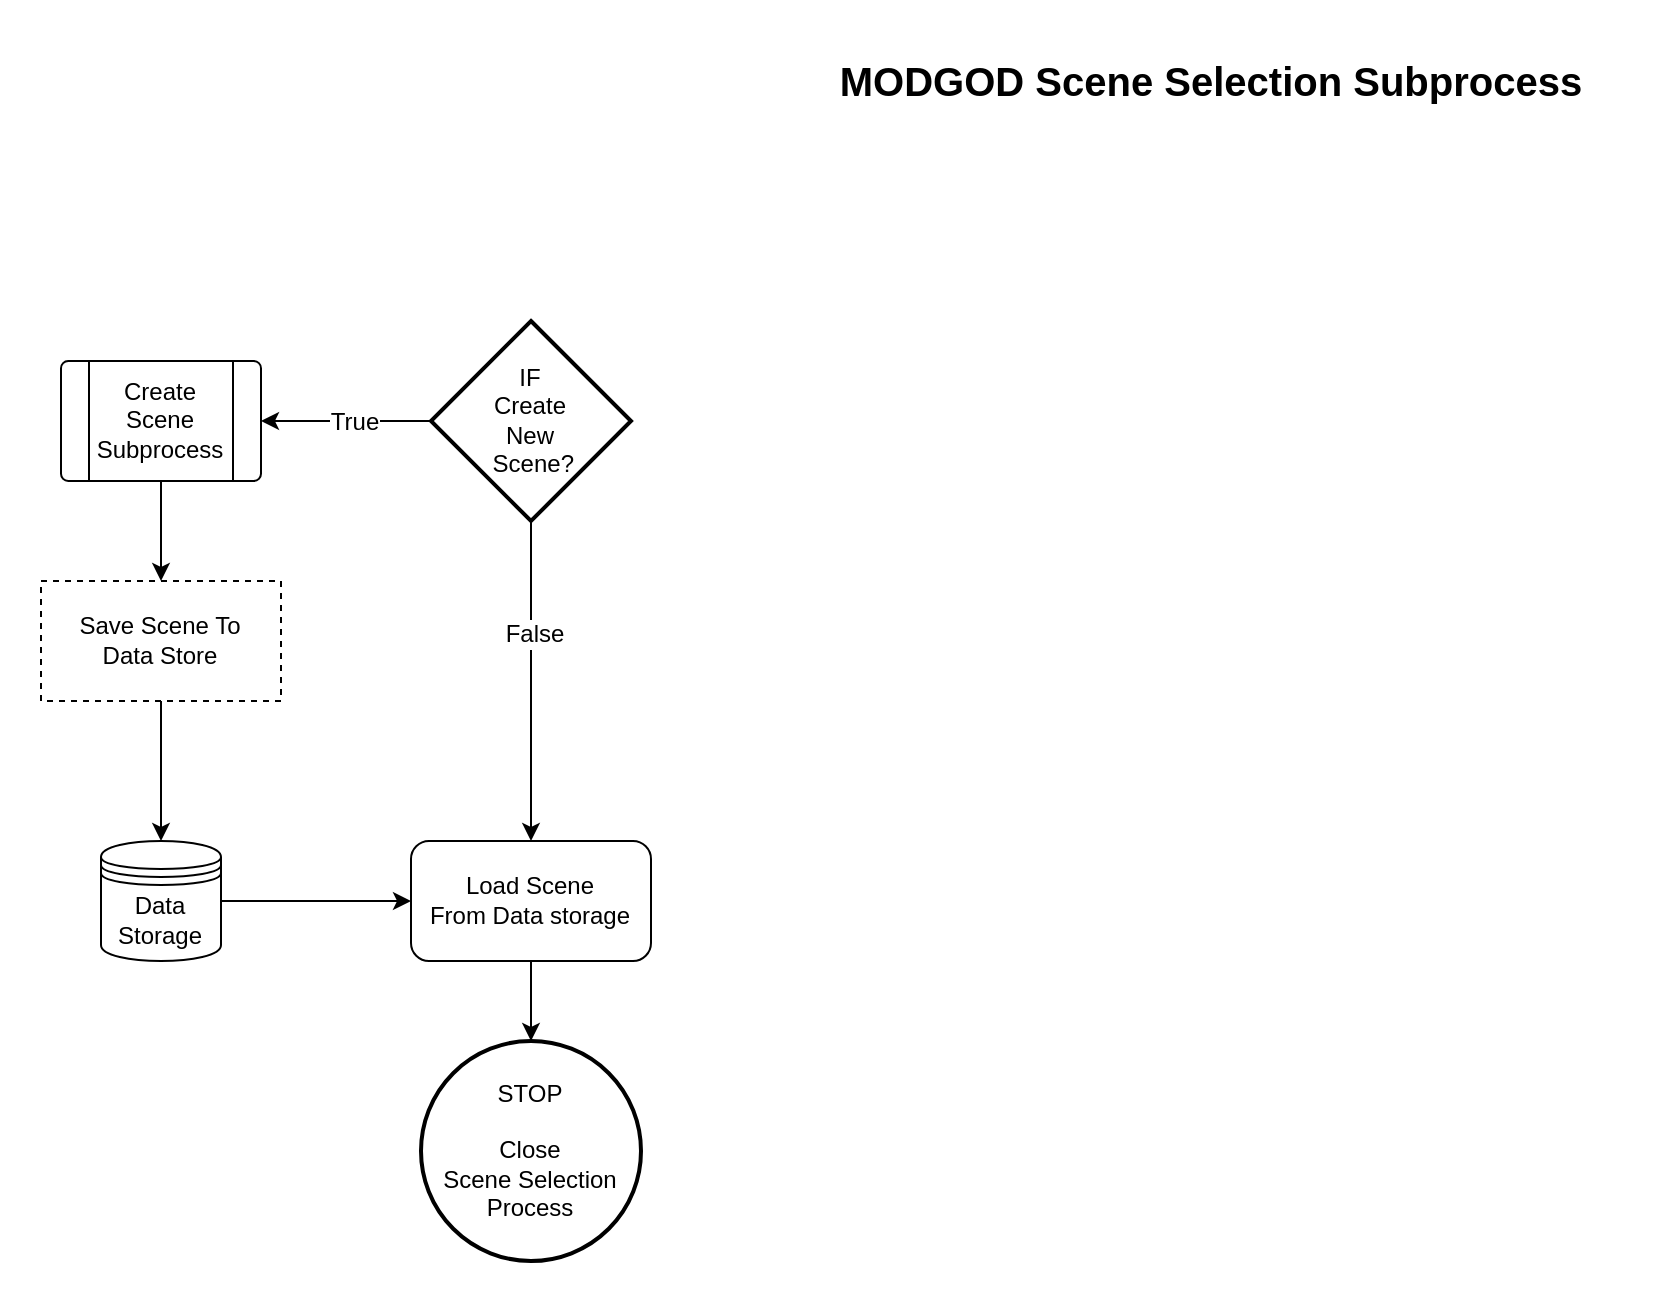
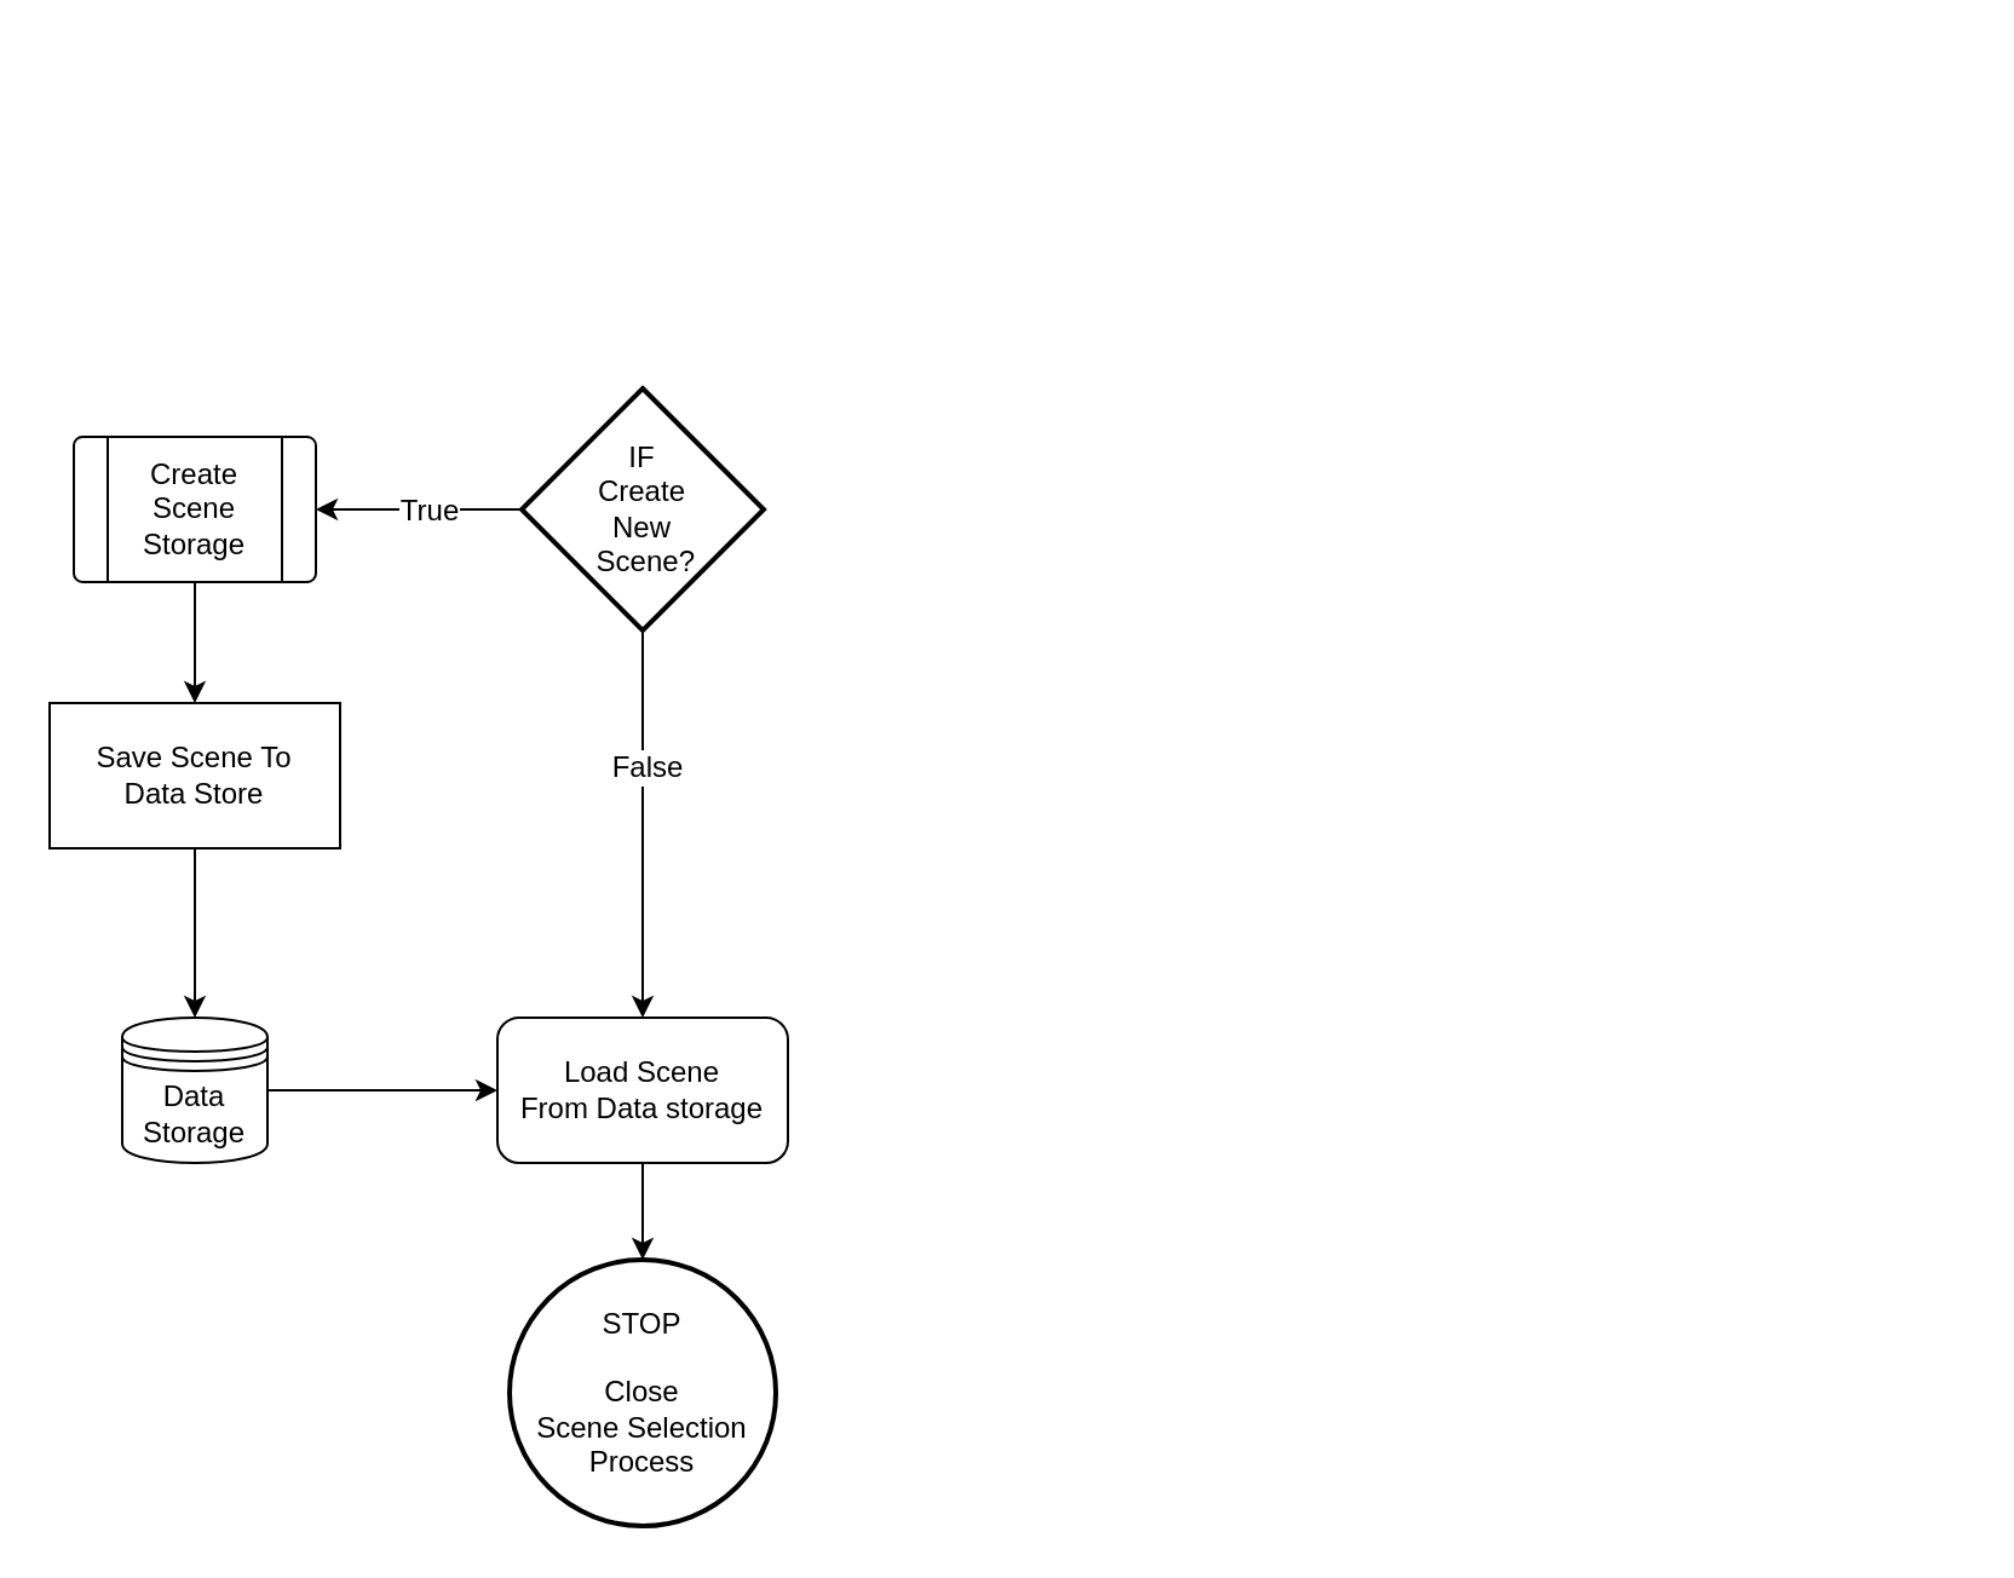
- <mxCell id="2" value="&lt;b&gt;&lt;font style=&quot;font-size: 20px;&quot;&gt;MODGOD Scene Selection Subprocess&lt;/font&gt;&lt;/b&gt;" style="text;html=1;align=center;verticalAlign=middle;resizable=0;points=[];autosize=1;strokeColor=none;fillColor=none;" vertex="1" parent="1"><mxGeometry x="400" y="20" width="410" height="40" as="geometry" /></mxCell>
- <mxCell id="14" value="Create Scene&lt;br&gt;Subprocess" style="verticalLabelPosition=middle;verticalAlign=middle;html=1;shape=process;whiteSpace=wrap;rounded=1;size=0.14;arcSize=6;fontSize=12;labelPosition=center;align=center;" vertex="1" parent="1"><mxGeometry x="30" y="180" width="100" height="60" as="geometry" /></mxCell>
+ <mxCell id="14" value="Create Scene&lt;br&gt;Storage" style="verticalLabelPosition=middle;verticalAlign=middle;html=1;shape=process;whiteSpace=wrap;rounded=1;size=0.14;arcSize=6;fontSize=12;labelPosition=center;align=center;" vertex="1" parent="1"><mxGeometry x="30" y="180" width="100" height="60" as="geometry" /></mxCell>
- <mxCell id="16" value="Save Scene To&lt;br&gt;Data Store" style="rounded=0;whiteSpace=wrap;html=1;fontSize=12;dashed=1;" vertex="1" parent="1"><mxGeometry x="20" y="290" width="120" height="60" as="geometry" /></mxCell>
+ <mxCell id="16" value="Save Scene To&lt;br&gt;Data Store" style="rounded=0;whiteSpace=wrap;html=1;fontSize=12;" vertex="1" parent="1"><mxGeometry x="20" y="290" width="120" height="60" as="geometry" /></mxCell>
